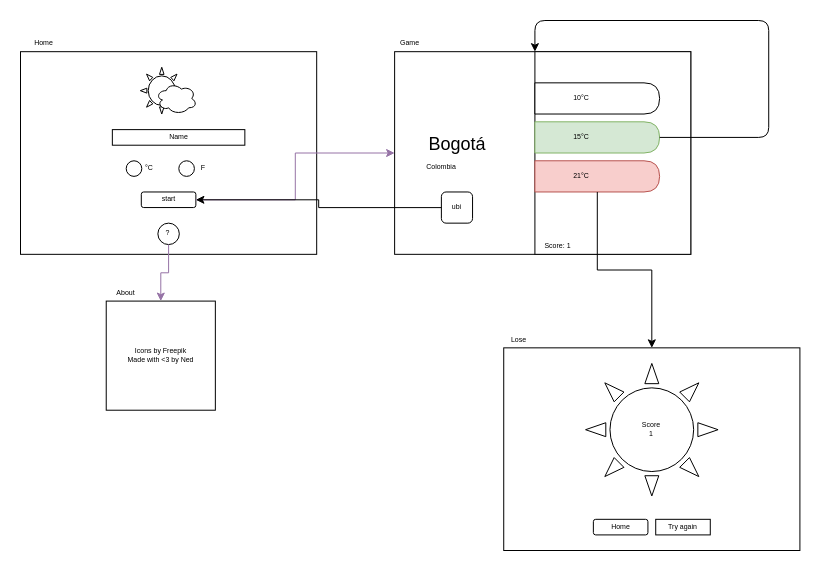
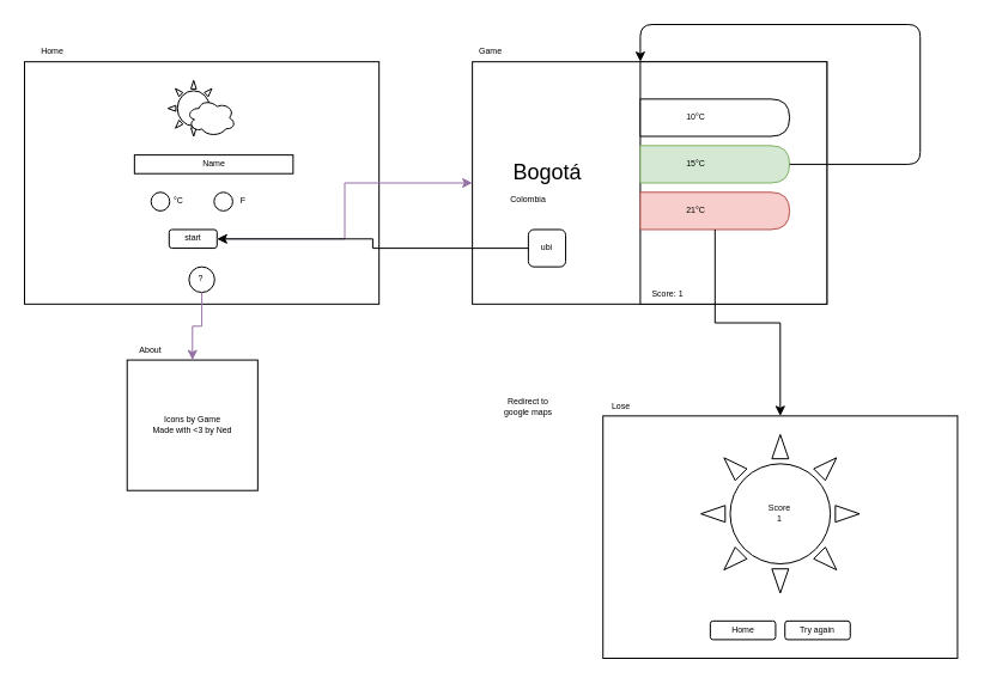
- <mxCell id="7" value="start" style="rounded=1;whiteSpace=wrap;html=1;fontSize=7;" vertex="1" parent="2"><mxGeometry x="120.809" y="171.471" width="54.559" height="15.588" as="geometry" /></mxCell>
+ <mxCell id="7" value="start" style="rounded=1;whiteSpace=wrap;html=1;fontSize=7;" vertex="1" parent="2"><mxGeometry x="120.809" y="171.471" width="40" height="15.588" as="geometry" /></mxCell>
+ <mxCell id="33" value="Redirect to&lt;br&gt;google maps" style="text;html=1;strokeColor=none;fillColor=none;align=center;verticalAlign=middle;whiteSpace=wrap;rounded=0;fontSize=7;fontColor=#000000;" vertex="1" parent="2"><mxGeometry x="389.705" y="296.176" width="62.353" height="46.765" as="geometry" /></mxCell>
- <mxCell id="12" value="Icons by Freepik&lt;br&gt;Made with &amp;lt;3 by Ned" style="whiteSpace=wrap;html=1;aspect=fixed;fontSize=7;" vertex="1" parent="2"><mxGeometry x="85.735" y="280.588" width="109.117" height="109.117" as="geometry" /></mxCell>
+ <mxCell id="12" value="Icons by Game&lt;br&gt;Made with &amp;lt;3 by Ned" style="whiteSpace=wrap;html=1;aspect=fixed;fontSize=7;" vertex="1" parent="2"><mxGeometry x="85.735" y="280.588" width="109.117" height="109.117" as="geometry" /></mxCell>
- <mxCell id="39" value="Try again" style="whiteSpace=wrap;html=1;fontSize=7;rounded=0;" vertex="1" parent="2"><mxGeometry x="635.219" y="498.824" width="54.559" height="15.588" as="geometry" /></mxCell>
+ <mxCell id="39" value="Try again" style="rounded=1;whiteSpace=wrap;html=1;fontSize=7;" vertex="1" parent="2"><mxGeometry x="635.219" y="498.824" width="54.559" height="15.588" as="geometry" /></mxCell>
